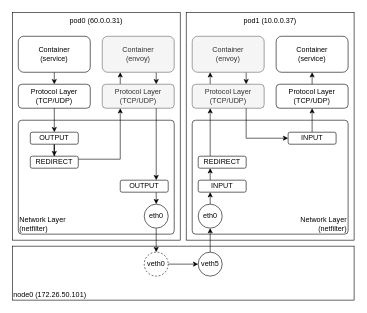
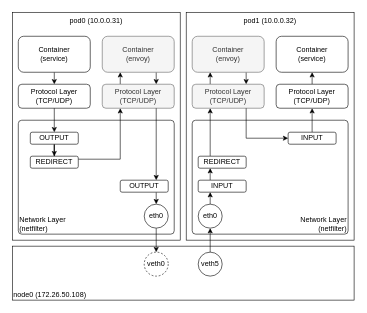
- <mxCell id="2" value="pod0 (60.0.0.31)" style="rounded=0;whiteSpace=wrap;html=1;verticalAlign=top;labelPosition=center;verticalLabelPosition=middle;align=center;" parent="1" vertex="1"><mxGeometry x="20" y="20" width="280" height="380" as="geometry" /></mxCell>
+ <mxCell id="2" value="pod0 (10.0.0.31)" style="rounded=0;whiteSpace=wrap;html=1;verticalAlign=top;labelPosition=center;verticalLabelPosition=middle;align=center;" parent="1" vertex="1"><mxGeometry x="20" y="20" width="280" height="380" as="geometry" /></mxCell>
- <mxCell id="25" value="pod1 (10.0.0.37)" style="rounded=0;whiteSpace=wrap;html=1;verticalAlign=top;labelPosition=center;verticalLabelPosition=middle;align=center;" parent="1" vertex="1"><mxGeometry x="310" y="20" width="280" height="380" as="geometry" /></mxCell>
+ <mxCell id="25" value="pod1 (10.0.0.32)" style="rounded=0;whiteSpace=wrap;html=1;verticalAlign=top;labelPosition=center;verticalLabelPosition=middle;align=center;" parent="1" vertex="1"><mxGeometry x="310" y="20" width="280" height="380" as="geometry" /></mxCell>
- <mxCell id="22" value="" style="edgeStyle=orthogonalEdgeStyle;rounded=0;orthogonalLoop=1;jettySize=auto;html=1;exitX=1;exitY=0.5;exitDx=0;exitDy=0;entryX=0;entryY=0.5;entryDx=0;entryDy=0;" parent="1" source="23" target="24" edge="1"><mxGeometry relative="1" as="geometry" /></mxCell>
- <mxCell id="3" value="node0 (172.26.50.101)" style="rounded=0;whiteSpace=wrap;html=1;align=left;verticalAlign=bottom;" parent="1" vertex="1"><mxGeometry x="20" y="410" width="570" height="90" as="geometry" /></mxCell>
+ <mxCell id="3" value="node0 (172.26.50.108)" style="rounded=0;whiteSpace=wrap;html=1;align=left;verticalAlign=bottom;" parent="1" vertex="1"><mxGeometry x="20" y="410" width="570" height="90" as="geometry" /></mxCell>
